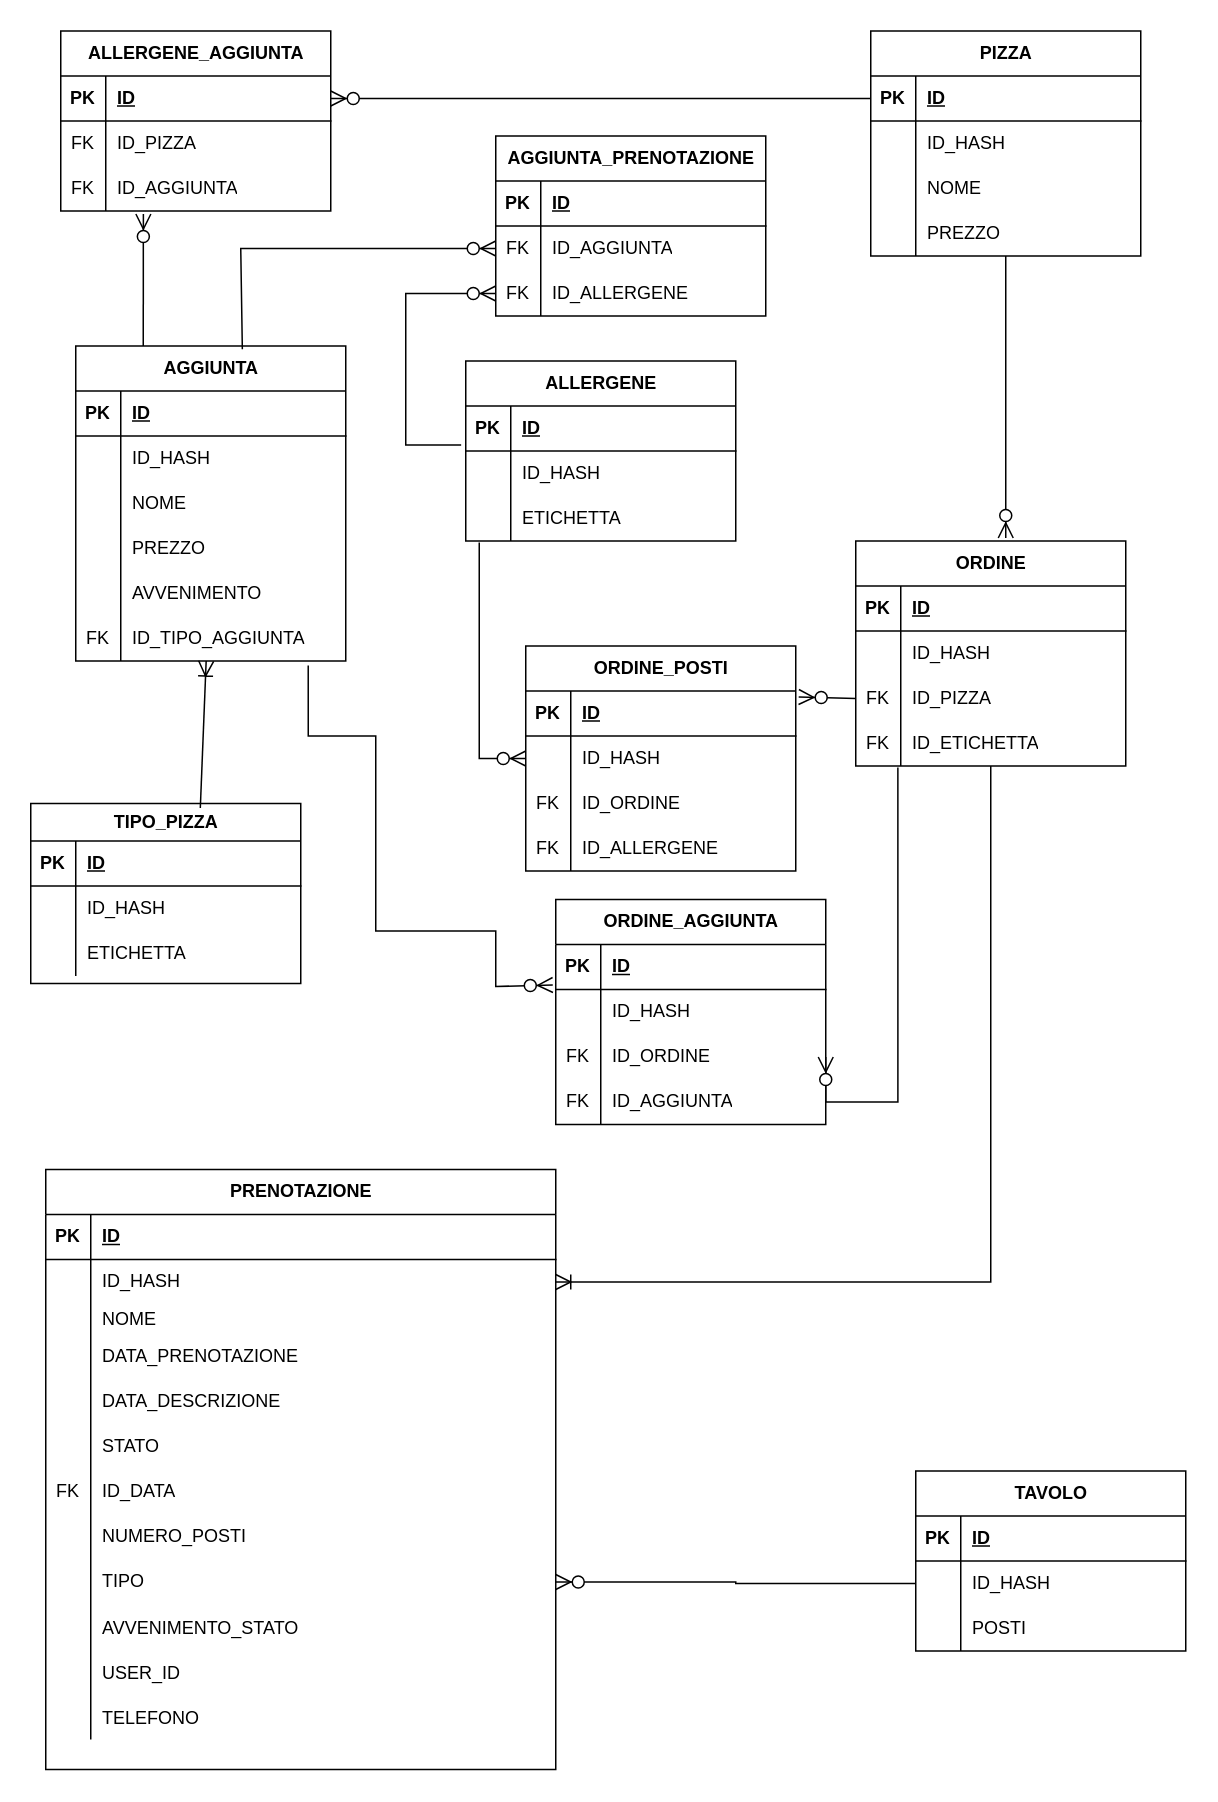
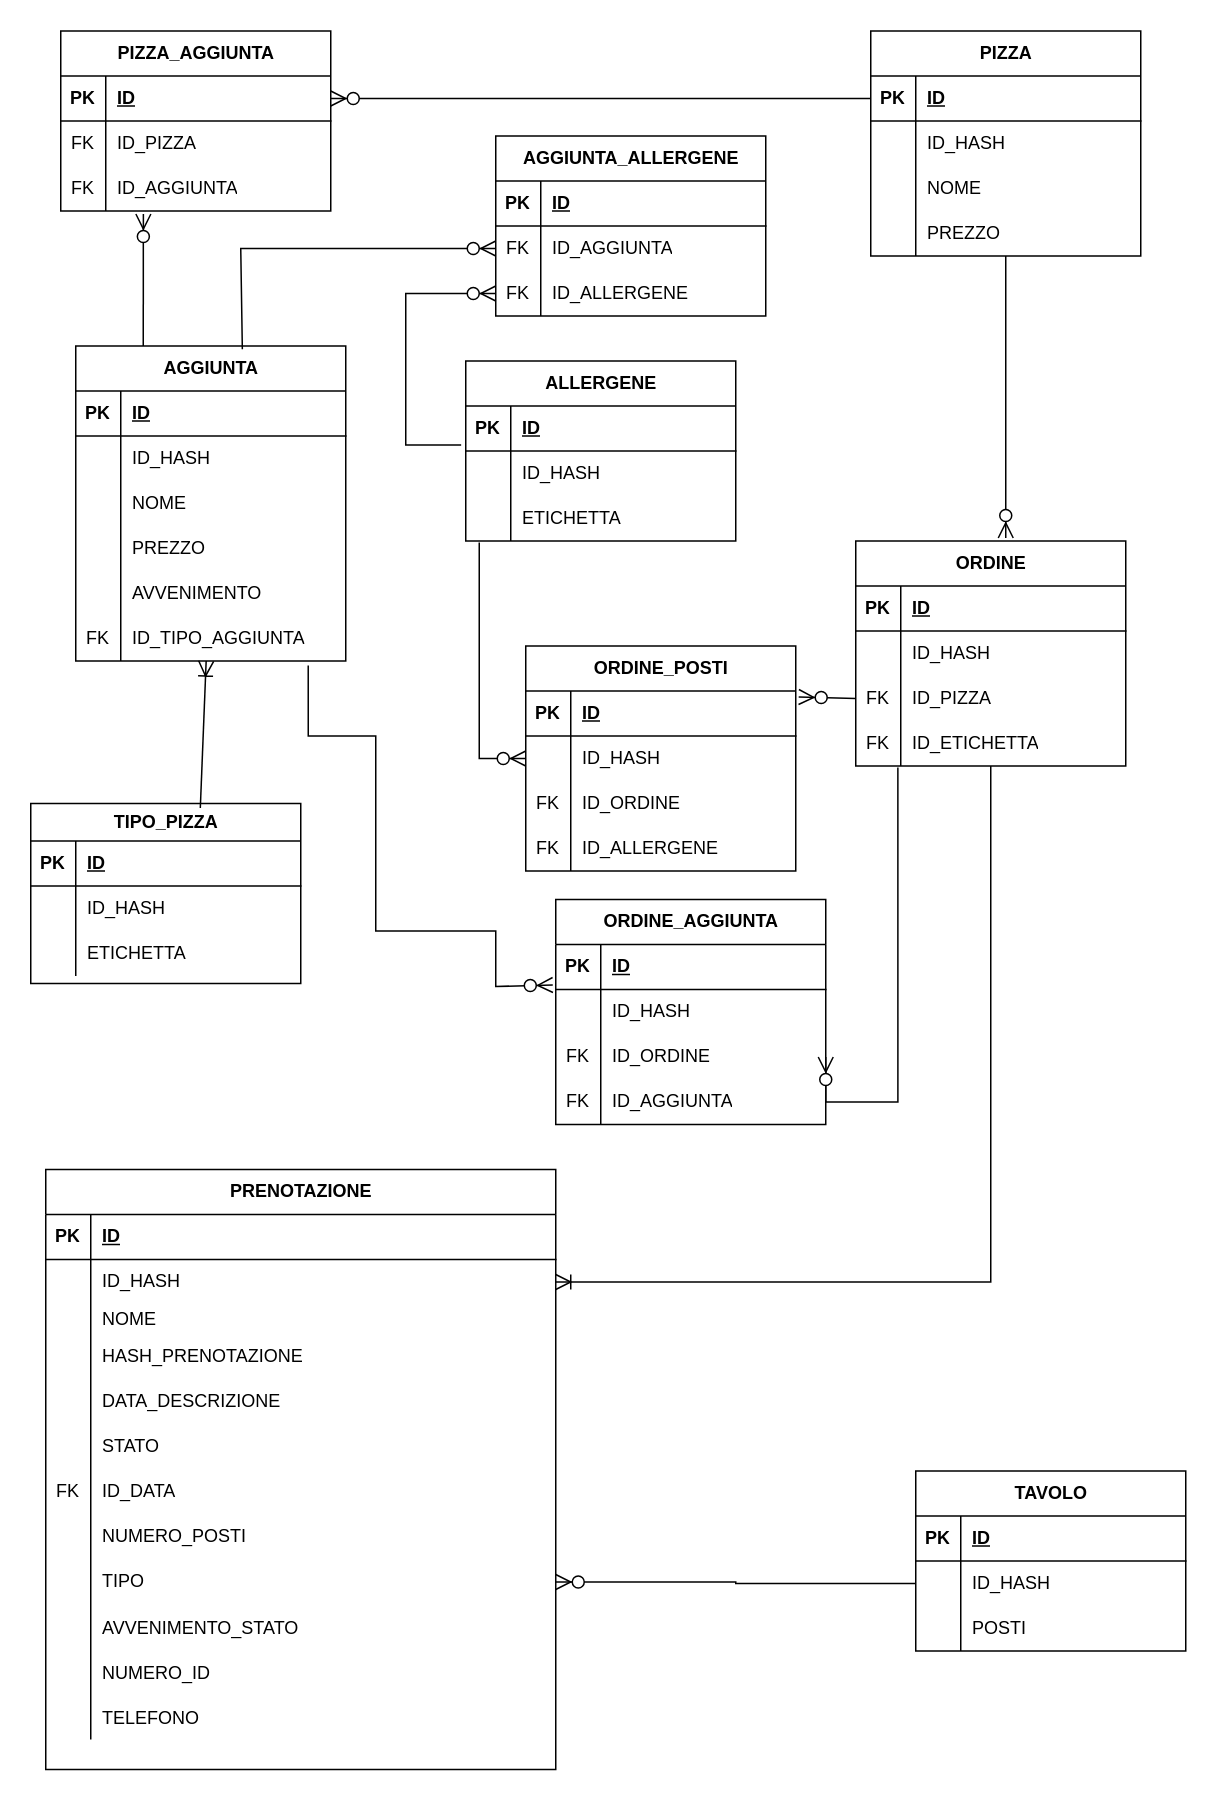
- <mxCell id="129" value="ALLERGENE_AGGIUNTA" style="shape=table;startSize=30;container=1;collapsible=1;childLayout=tableLayout;fixedRows=1;rowLines=0;fontStyle=1;align=center;resizeLast=1;html=1;" vertex="1" parent="1"><mxGeometry x="40" y="20" width="180" height="120" as="geometry" /></mxCell>
+ <mxCell id="129" value="PIZZA_AGGIUNTA" style="shape=table;startSize=30;container=1;collapsible=1;childLayout=tableLayout;fixedRows=1;rowLines=0;fontStyle=1;align=center;resizeLast=1;html=1;" vertex="1" parent="1"><mxGeometry x="40" y="20" width="180" height="120" as="geometry" /></mxCell>
- <mxCell id="101" value="AGGIUNTA_PRENOTAZIONE" style="shape=table;startSize=30;container=1;collapsible=1;childLayout=tableLayout;fixedRows=1;rowLines=0;fontStyle=1;align=center;resizeLast=1;html=1;" vertex="1" parent="1"><mxGeometry x="330" y="90" width="180" height="120" as="geometry" /></mxCell>
+ <mxCell id="101" value="AGGIUNTA_ALLERGENE" style="shape=table;startSize=30;container=1;collapsible=1;childLayout=tableLayout;fixedRows=1;rowLines=0;fontStyle=1;align=center;resizeLast=1;html=1;" vertex="1" parent="1"><mxGeometry x="330" y="90" width="180" height="120" as="geometry" /></mxCell>
- <mxCell id="14" value="DATA_PRENOTAZIONE" style="shape=partialRectangle;connectable=0;fillColor=none;top=0;left=0;bottom=0;right=0;align=left;spacingLeft=6;overflow=hidden;whiteSpace=wrap;html=1;" vertex="1" parent="12"><mxGeometry x="30" width="310" height="30" as="geometry"><mxRectangle width="310" height="30" as="alternateBounds" /></mxGeometry></mxCell>
+ <mxCell id="14" value="HASH_PRENOTAZIONE" style="shape=partialRectangle;connectable=0;fillColor=none;top=0;left=0;bottom=0;right=0;align=left;spacingLeft=6;overflow=hidden;whiteSpace=wrap;html=1;" vertex="1" parent="12"><mxGeometry x="30" width="310" height="30" as="geometry"><mxRectangle width="310" height="30" as="alternateBounds" /></mxGeometry></mxCell>
- <mxCell id="35" value="USER_ID" style="shape=partialRectangle;connectable=0;fillColor=none;top=0;left=0;bottom=0;right=0;align=left;spacingLeft=6;overflow=hidden;" vertex="1" parent="33"><mxGeometry x="30" width="310" height="30" as="geometry"><mxRectangle width="310" height="30" as="alternateBounds" /></mxGeometry></mxCell>
+ <mxCell id="35" value="NUMERO_ID" style="shape=partialRectangle;connectable=0;fillColor=none;top=0;left=0;bottom=0;right=0;align=left;spacingLeft=6;overflow=hidden;" vertex="1" parent="33"><mxGeometry x="30" width="310" height="30" as="geometry"><mxRectangle width="310" height="30" as="alternateBounds" /></mxGeometry></mxCell>
